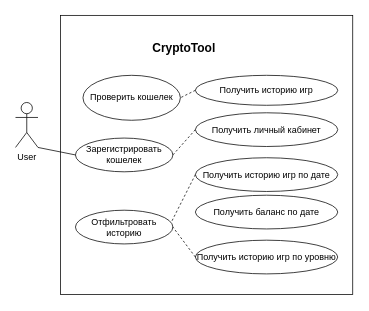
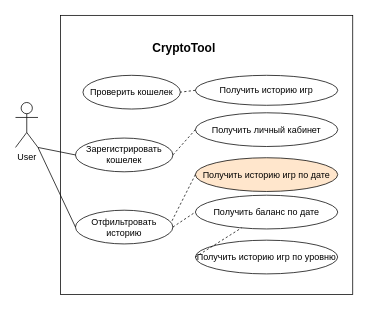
- <mxCell id="4" value="Проверить кошелек" style="ellipse;whiteSpace=wrap;html=1;align=center;" vertex="1" parent="1"><mxGeometry x="110" y="100" width="130" height="60" as="geometry" /></mxCell>
+ <mxCell id="4" value="Проверить кошелек" style="ellipse;whiteSpace=wrap;html=1;align=center;" vertex="1" parent="1"><mxGeometry x="110" y="100" width="130" height="45" as="geometry" /></mxCell>
- <mxCell id="16" value="Получить историю игр по дате" style="ellipse;whiteSpace=wrap;html=1;align=center;" vertex="1" parent="1"><mxGeometry x="260" y="210" width="190" height="45" as="geometry" /></mxCell>
+ <mxCell id="16" value="Получить историю игр по дате" style="ellipse;whiteSpace=wrap;html=1;align=center;fillColor=#ffe6cc;" vertex="1" parent="1"><mxGeometry x="260" y="210" width="190" height="45" as="geometry" /></mxCell>
+ <mxCell id="13" value="" style="endArrow=none;html=1;rounded=0;entryX=1;entryY=1;entryDx=0;entryDy=0;entryPerimeter=0;exitX=0;exitY=0.5;exitDx=0;exitDy=0;" edge="1" parent="1" source="12" target="3"><mxGeometry width="50" height="50" relative="1" as="geometry"><mxPoint x="110" y="183.75" as="sourcePoint" /><mxPoint x="60" y="206.25" as="targetPoint" /></mxGeometry></mxCell>
+ <mxCell id="18" value="" style="endArrow=none;dashed=1;html=1;rounded=0;entryX=0;entryY=0.5;entryDx=0;entryDy=0;exitX=1;exitY=0.5;exitDx=0;exitDy=0;" edge="1" parent="1" source="12" target="15"><mxGeometry width="50" height="50" relative="1" as="geometry"><mxPoint x="280" y="192.5" as="sourcePoint" /><mxPoint x="250" y="226.25" as="targetPoint" /></mxGeometry></mxCell>
- <mxCell id="19" value="" style="endArrow=none;dashed=1;html=1;rounded=0;entryX=1;entryY=0.5;entryDx=0;entryDy=0;exitX=0;exitY=0.5;exitDx=0;exitDy=0;" edge="1" parent="1" source="14" target="12"><mxGeometry width="50" height="50" relative="1" as="geometry"><mxPoint x="290" y="202.5" as="sourcePoint" /><mxPoint x="260" y="236.25" as="targetPoint" /></mxGeometry></mxCell>
+ <mxCell id="19" value="" style="endArrow=none;dashed=1;html=1;rounded=0;exitX=0;exitY=0.5;exitDx=0;exitDy=0;" edge="1" parent="1" source="14" target="15"><mxGeometry width="50" height="50" relative="1" as="geometry"><mxPoint x="290" y="202.5" as="sourcePoint" /><mxPoint x="260" y="236.25" as="targetPoint" /></mxGeometry></mxCell>
